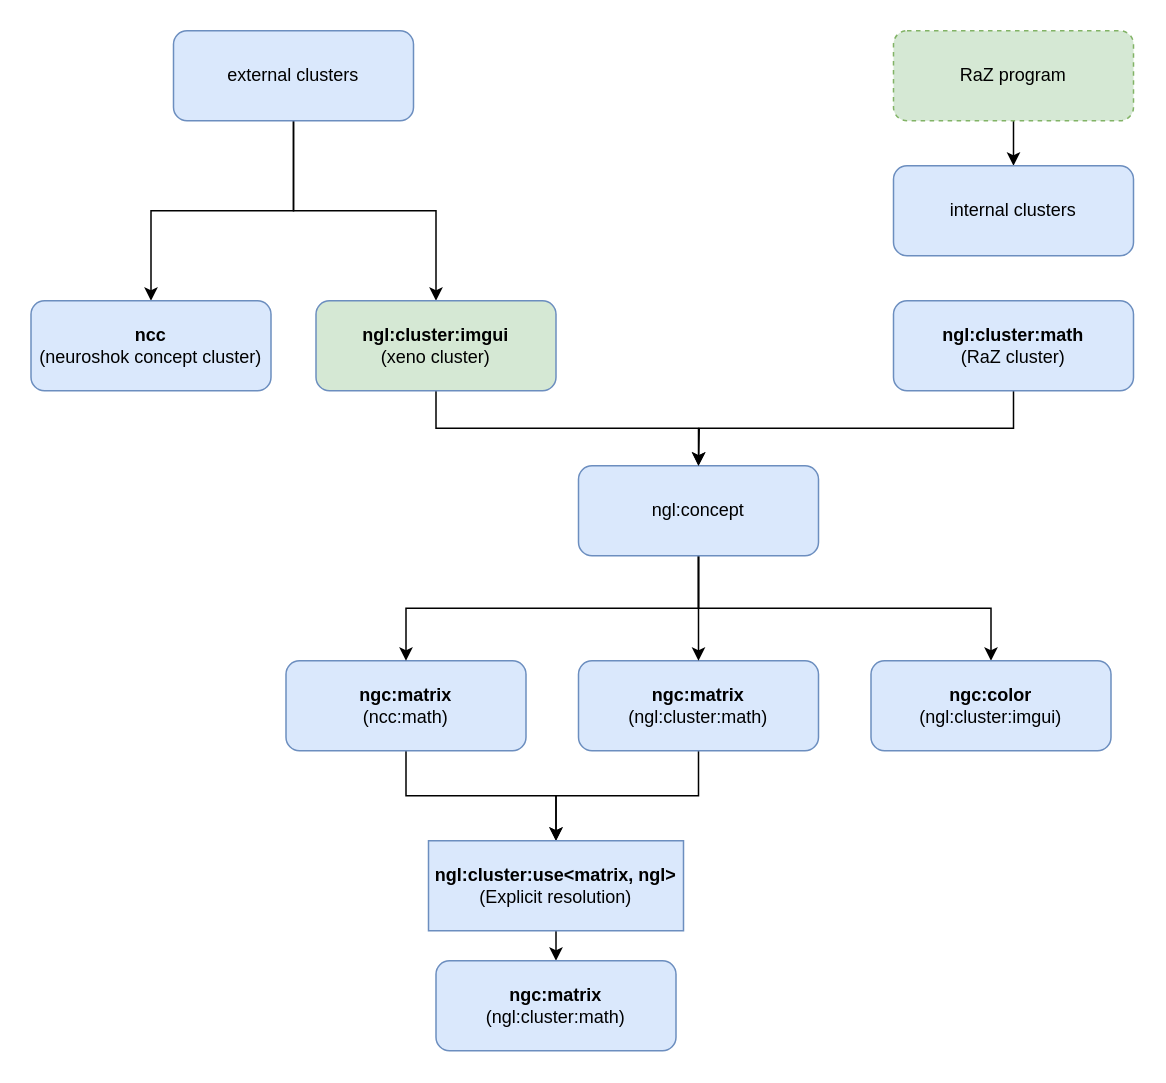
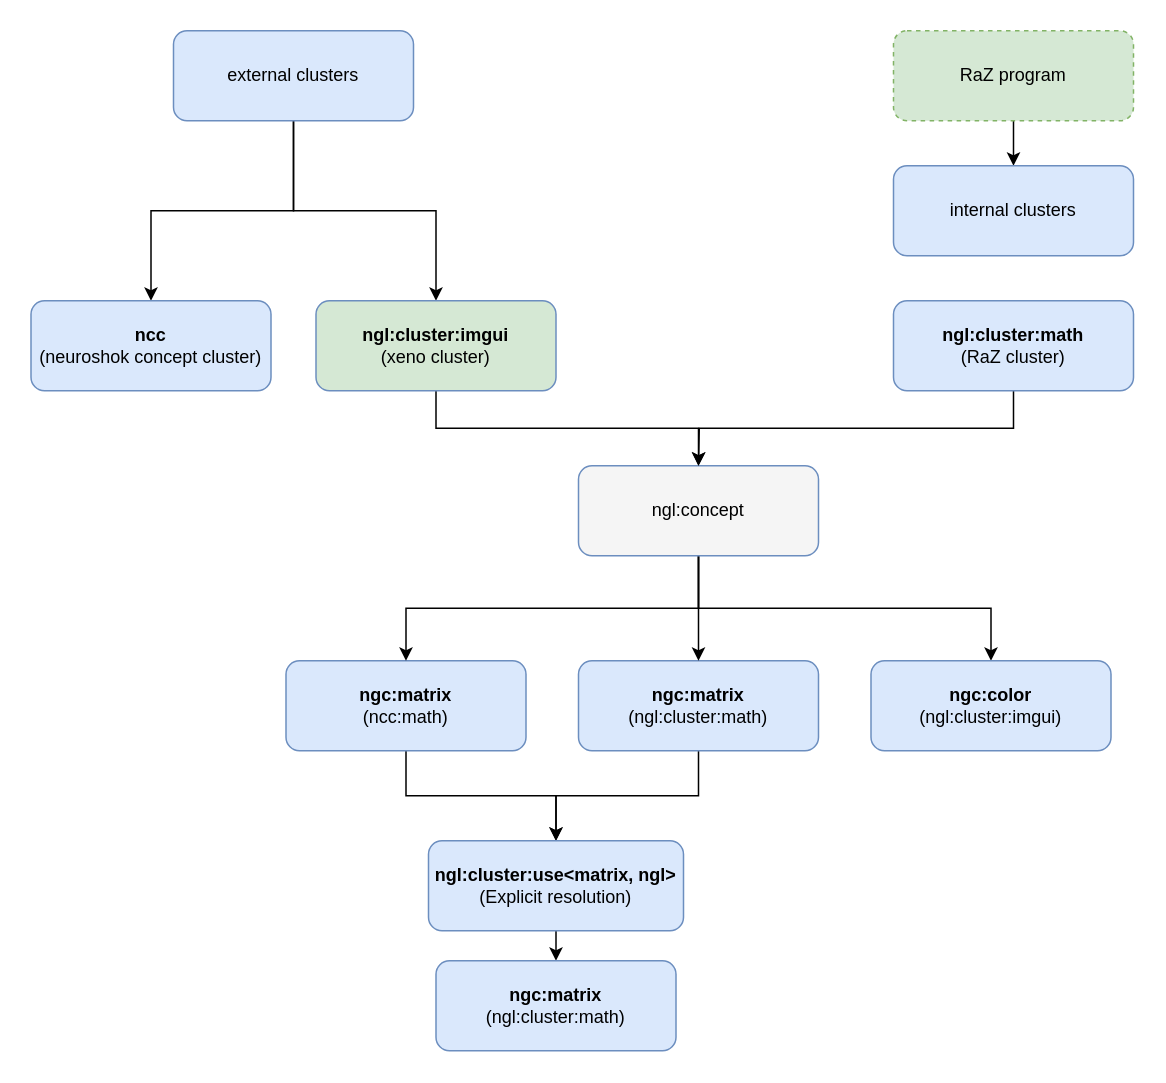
- <mxCell id="11" value="&lt;div&gt;ngl:concept&lt;/div&gt;" style="rounded=1;whiteSpace=wrap;html=1;fillColor=#dae8fc;strokeColor=#6c8ebf;" vertex="1" parent="1"><mxGeometry x="385" y="310" width="160" height="60" as="geometry" /></mxCell>
+ <mxCell id="11" value="&lt;div&gt;ngl:concept&lt;/div&gt;" style="rounded=1;whiteSpace=wrap;html=1;fillColor=#f5f5f5;strokeColor=#6c8ebf;" vertex="1" parent="1"><mxGeometry x="385" y="310" width="160" height="60" as="geometry" /></mxCell>
- <mxCell id="23" value="&lt;b&gt;ngl:cluster:use&amp;lt;matrix, ngl&amp;gt;&lt;/b&gt;&lt;br&gt;(Explicit resolution)" style="whiteSpace=wrap;html=1;fillColor=#dae8fc;strokeColor=#6c8ebf;rounded=0;" vertex="1" parent="1"><mxGeometry x="285" y="560" width="170" height="60" as="geometry" /></mxCell>
+ <mxCell id="23" value="&lt;b&gt;ngl:cluster:use&amp;lt;matrix, ngl&amp;gt;&lt;/b&gt;&lt;br&gt;(Explicit resolution)" style="rounded=1;whiteSpace=wrap;html=1;fillColor=#dae8fc;strokeColor=#6c8ebf;" vertex="1" parent="1"><mxGeometry x="285" y="560" width="170" height="60" as="geometry" /></mxCell>
